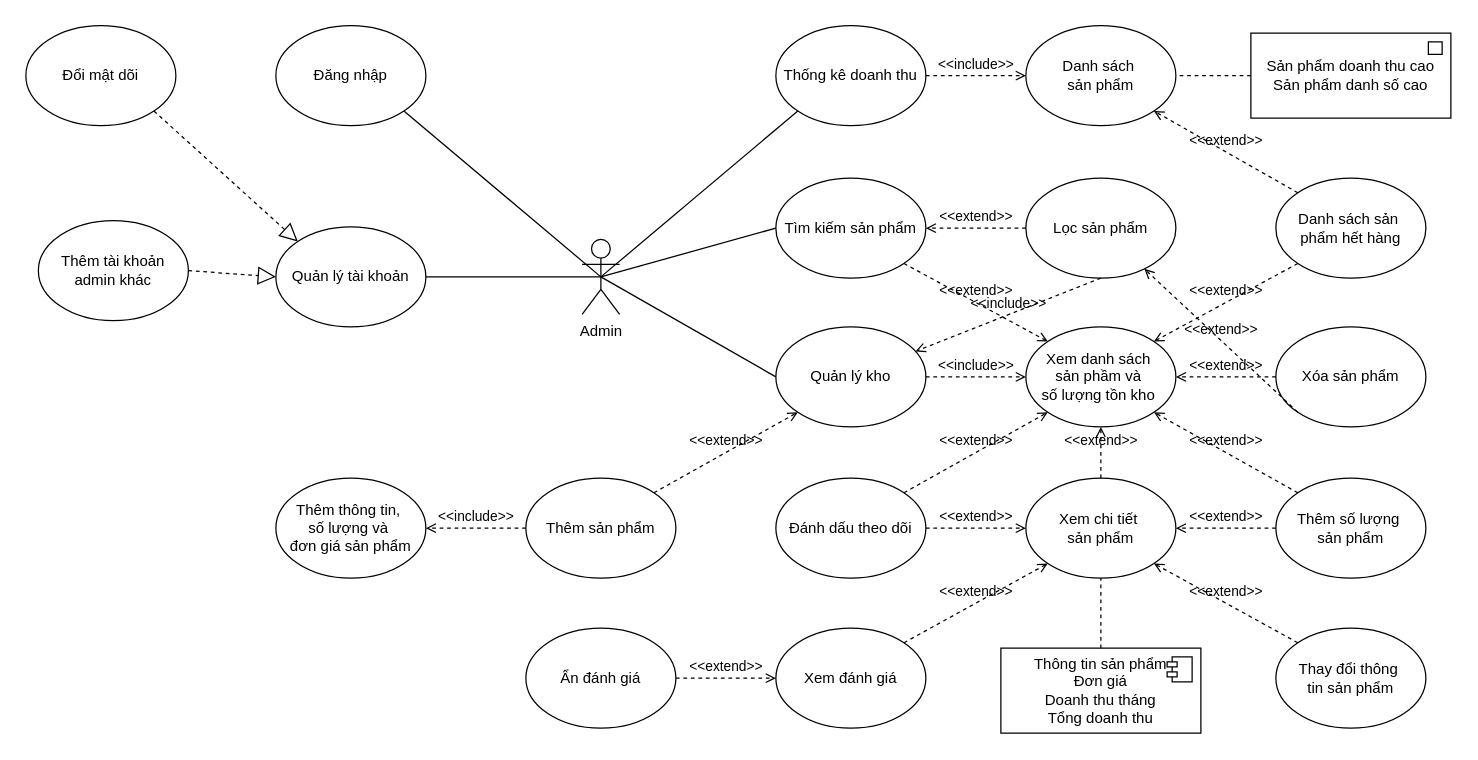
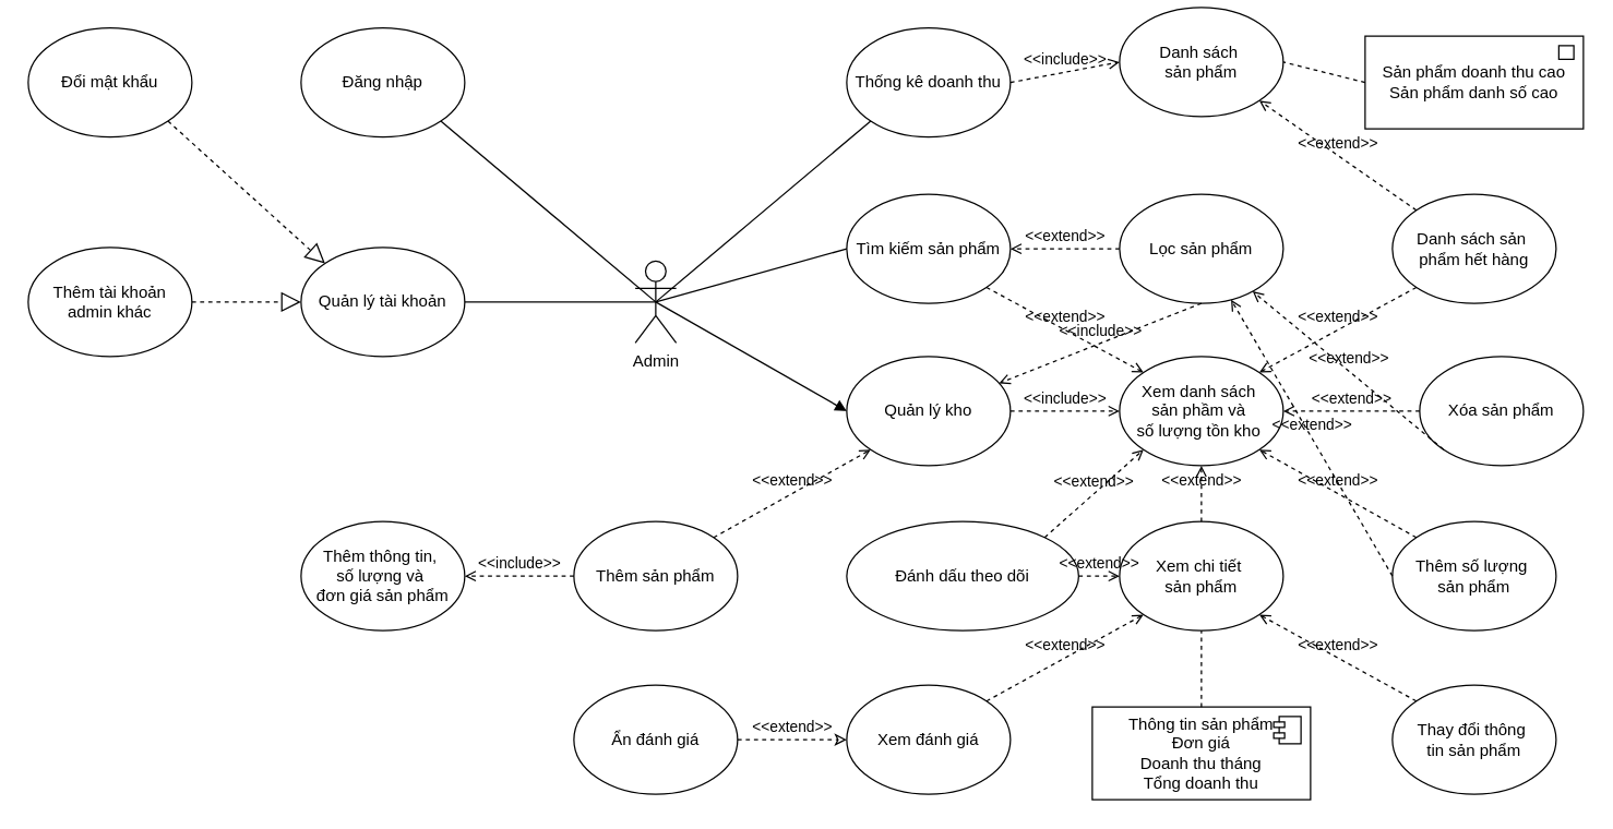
- <mxCell id="14" value="Đổi mật dõi" style="ellipse;whiteSpace=wrap;html=1;" parent="1" vertex="1"><mxGeometry x="20" y="20" width="120" height="80" as="geometry" /></mxCell>
+ <mxCell id="14" value="Đổi mật khẩu" style="ellipse;whiteSpace=wrap;html=1;" parent="1" vertex="1"><mxGeometry x="20" y="20" width="120" height="80" as="geometry" /></mxCell>
- <mxCell id="31" value="Danh sách&amp;nbsp;&lt;div&gt;sản phẩm&lt;/div&gt;" style="ellipse;whiteSpace=wrap;html=1;" parent="1" vertex="1"><mxGeometry x="820" y="20" width="120" height="80" as="geometry" /></mxCell>
+ <mxCell id="31" value="Danh sách&amp;nbsp;&lt;div&gt;sản phẩm&lt;/div&gt;" style="ellipse;whiteSpace=wrap;html=1;" parent="1" vertex="1"><mxGeometry x="820" y="5" width="120" height="80" as="geometry" /></mxCell>
- <mxCell id="12" value="Thêm tài khoản admin khác" style="ellipse;whiteSpace=wrap;html=1;" parent="1" vertex="1"><mxGeometry x="30" y="176" width="120" height="80" as="geometry" /></mxCell>
+ <mxCell id="12" value="Thêm tài khoản admin khác" style="ellipse;whiteSpace=wrap;html=1;" parent="1" vertex="1"><mxGeometry x="20" y="181" width="120" height="80" as="geometry" /></mxCell>
- <mxCell id="39" value="" style="endArrow=none;html=1;rounded=0;exitX=0.5;exitY=0.5;exitDx=0;exitDy=0;exitPerimeter=0;entryX=0;entryY=0.5;entryDx=0;entryDy=0;" parent="1" source="2" target="36" edge="1"><mxGeometry width="50" height="50" relative="1" as="geometry"><mxPoint x="500" y="241" as="sourcePoint" /><mxPoint x="640" y="80" as="targetPoint" /></mxGeometry></mxCell>
+ <mxCell id="39" value="" style="endArrow=block;html=1;rounded=0;exitX=0.5;exitY=0.5;exitDx=0;exitDy=0;exitPerimeter=0;entryX=0;entryY=0.5;entryDx=0;entryDy=0;" parent="1" source="2" target="36" edge="1"><mxGeometry width="50" height="50" relative="1" as="geometry"><mxPoint x="500" y="241" as="sourcePoint" /><mxPoint x="640" y="80" as="targetPoint" /></mxGeometry></mxCell>
- <mxCell id="20" value="Xóa sản phẩm" style="ellipse;whiteSpace=wrap;html=1;" parent="1" vertex="1"><mxGeometry x="1020" y="261" width="120" height="80" as="geometry" /></mxCell>
+ <mxCell id="20" value="Xóa sản phẩm" style="ellipse;whiteSpace=wrap;html=1;" parent="1" vertex="1"><mxGeometry x="1040" y="261" width="120" height="80" as="geometry" /></mxCell>
- <mxCell id="23" value="Đánh dấu theo dõi" style="ellipse;whiteSpace=wrap;html=1;" parent="1" vertex="1"><mxGeometry x="620" y="382" width="120" height="80" as="geometry" /></mxCell>
+ <mxCell id="23" value="Đánh dấu theo dõi" style="ellipse;whiteSpace=wrap;html=1;" parent="1" vertex="1"><mxGeometry x="620" y="382" width="170" height="80" as="geometry" /></mxCell>
- <mxCell id="22" value="&amp;lt;&amp;lt;extend&amp;gt;&amp;gt;" style="html=1;verticalAlign=bottom;labelBackgroundColor=none;endArrow=open;endFill=0;dashed=1;rounded=0;entryX=1;entryY=0.5;entryDx=0;entryDy=0;exitX=0;exitY=0.5;exitDx=0;exitDy=0;" parent="1" source="19" target="4" edge="1"><mxGeometry x="0.002" width="160" relative="1" as="geometry"><mxPoint x="960" y="412" as="sourcePoint" /><mxPoint x="877" y="592" as="targetPoint" /><mxPoint as="offset" /></mxGeometry></mxCell>
+ <mxCell id="22" value="&amp;lt;&amp;lt;extend&amp;gt;&amp;gt;" style="html=1;verticalAlign=bottom;labelBackgroundColor=none;endArrow=open;endFill=0;dashed=1;rounded=0;exitX=0;exitY=0.5;exitDx=0;exitDy=0;" parent="1" source="19" target="7" edge="1"><mxGeometry x="0.002" width="160" relative="1" as="geometry"><mxPoint x="960" y="412" as="sourcePoint" /><mxPoint x="877" y="592" as="targetPoint" /><mxPoint as="offset" /></mxGeometry></mxCell>
- <mxCell id="51" value="&amp;lt;&amp;lt;extend&amp;gt;&amp;gt;" style="html=1;verticalAlign=bottom;labelBackgroundColor=none;endArrow=open;endFill=0;dashed=1;rounded=0;entryX=0;entryY=0.5;entryDx=0;entryDy=0;exitX=1;exitY=0.5;exitDx=0;exitDy=0;" parent="1" source="50" target="17" edge="1"><mxGeometry x="-0.001" width="160" relative="1" as="geometry"><mxPoint x="732" y="524" as="sourcePoint" /><mxPoint x="848" y="460" as="targetPoint" /><mxPoint as="offset" /></mxGeometry></mxCell>
+ <mxCell id="51" value="&amp;lt;&amp;lt;extend&amp;gt;&amp;gt;" style="html=1;verticalAlign=bottom;labelBackgroundColor=none;endArrow=classic;endFill=0;dashed=1;rounded=0;entryX=0;entryY=0.5;entryDx=0;entryDy=0;exitX=1;exitY=0.5;exitDx=0;exitDy=0;" parent="1" source="50" target="17" edge="1"><mxGeometry x="-0.001" width="160" relative="1" as="geometry"><mxPoint x="732" y="524" as="sourcePoint" /><mxPoint x="848" y="460" as="targetPoint" /><mxPoint as="offset" /></mxGeometry></mxCell>
